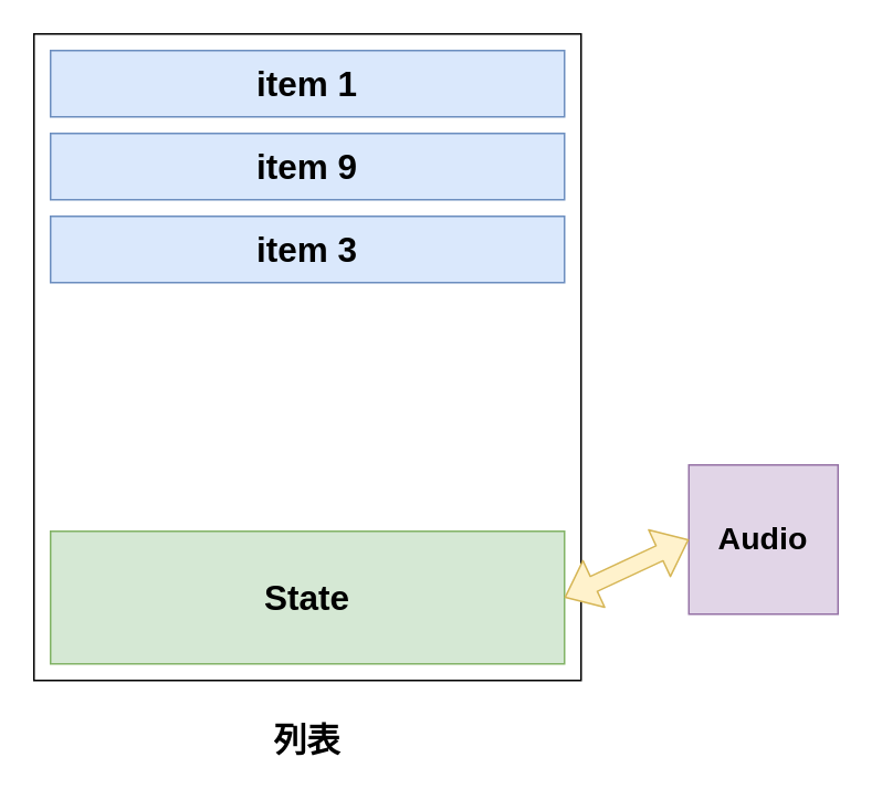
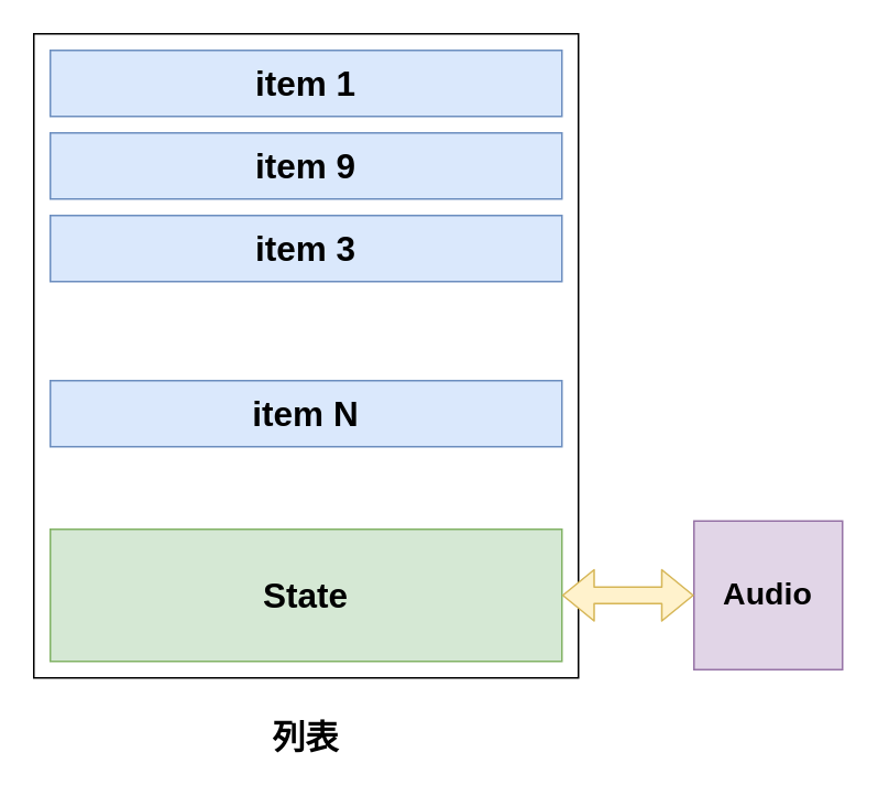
+ <mxCell id="5" value="&lt;font style=&quot;font-size: 21px&quot;&gt;&lt;b&gt;item N&lt;/b&gt;&lt;/font&gt;" style="rounded=0;whiteSpace=wrap;html=1;fillColor=#dae8fc;strokeColor=#6c8ebf;" vertex="1" parent="1"><mxGeometry x="30" y="230" width="310" height="40" as="geometry" /></mxCell>
- <mxCell id="9" value="&lt;font style=&quot;font-size: 19px&quot;&gt;&lt;b&gt;Audio&lt;/b&gt;&lt;/font&gt;" style="whiteSpace=wrap;html=1;aspect=fixed;fillColor=#e1d5e7;strokeColor=#9673a6;" vertex="1" parent="1"><mxGeometry x="415" y="280" width="90" height="90" as="geometry" /></mxCell>
+ <mxCell id="9" value="&lt;font style=&quot;font-size: 19px&quot;&gt;&lt;b&gt;Audio&lt;/b&gt;&lt;/font&gt;" style="whiteSpace=wrap;html=1;aspect=fixed;fillColor=#e1d5e7;strokeColor=#9673a6;" vertex="1" parent="1"><mxGeometry x="420" y="315" width="90" height="90" as="geometry" /></mxCell>
